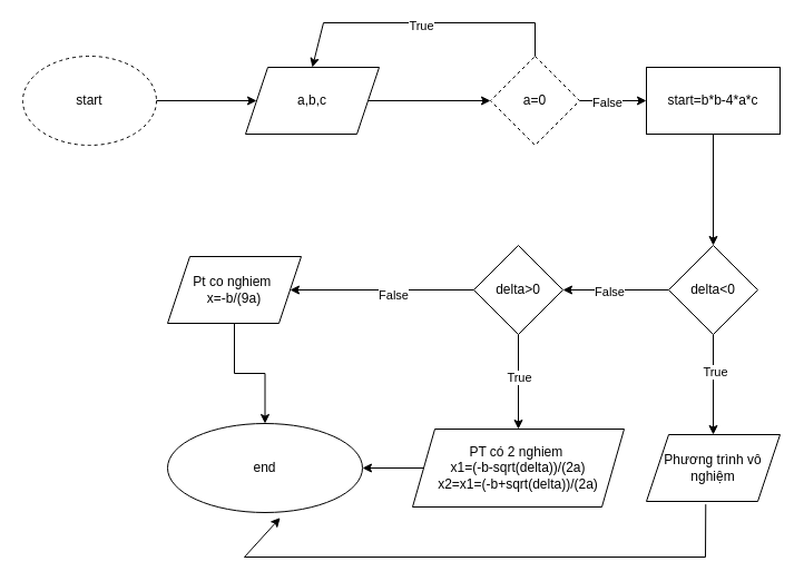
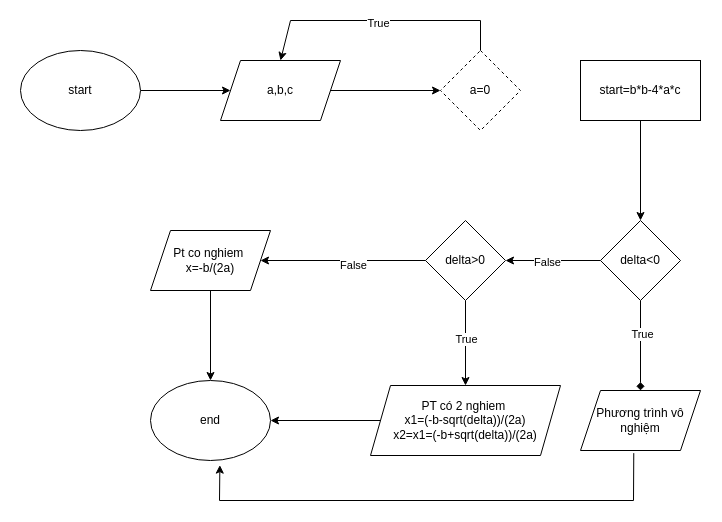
- <mxCell id="3" value="start" style="ellipse;whiteSpace=wrap;html=1;dashed=1;" vertex="1" parent="1"><mxGeometry x="20" y="50" width="120" height="80" as="geometry" /></mxCell>
+ <mxCell id="3" value="start" style="ellipse;whiteSpace=wrap;html=1;" vertex="1" parent="1"><mxGeometry x="20" y="50" width="120" height="80" as="geometry" /></mxCell>
- <mxCell id="6" value="" style="edgeStyle=orthogonalEdgeStyle;rounded=0;orthogonalLoop=1;jettySize=auto;html=1;" edge="1" parent="1" source="8" target="10"><mxGeometry relative="1" as="geometry" /></mxCell>
- <mxCell id="7" value="False" style="edgeLabel;html=1;align=center;verticalAlign=middle;resizable=0;points=[];" vertex="1" connectable="0" parent="6"><mxGeometry x="-0.185" y="-1" relative="1" as="geometry"><mxPoint as="offset" /></mxGeometry></mxCell>
- <mxCell id="27" value="Pt co nghiem&amp;nbsp;&lt;br&gt;x=-b/(9a)" style="shape=parallelogram;perimeter=parallelogramPerimeter;whiteSpace=wrap;html=1;fixedSize=1;" vertex="1" parent="1"><mxGeometry x="150" y="230" width="120" height="60" as="geometry" /></mxCell>
+ <mxCell id="27" value="Pt co nghiem&amp;nbsp;&lt;br&gt;x=-b/(2a)" style="shape=parallelogram;perimeter=parallelogramPerimeter;whiteSpace=wrap;html=1;fixedSize=1;" vertex="1" parent="1"><mxGeometry x="150" y="230" width="120" height="60" as="geometry" /></mxCell>
- <mxCell id="13" value="" style="edgeStyle=orthogonalEdgeStyle;rounded=0;orthogonalLoop=1;jettySize=auto;html=1;" edge="1" parent="1" source="17" target="18"><mxGeometry relative="1" as="geometry" /></mxCell>
+ <mxCell id="13" value="" style="edgeStyle=orthogonalEdgeStyle;rounded=0;orthogonalLoop=1;jettySize=auto;html=1;endArrow=diamond;" edge="1" parent="1" source="17" target="18"><mxGeometry relative="1" as="geometry" /></mxCell>
- <mxCell id="28" value="end" style="ellipse;whiteSpace=wrap;html=1;" vertex="1" parent="1"><mxGeometry x="150" y="380" width="175" height="80" as="geometry" /></mxCell>
+ <mxCell id="28" value="end" style="ellipse;whiteSpace=wrap;html=1;" vertex="1" parent="1"><mxGeometry x="150" y="380" width="120" height="80" as="geometry" /></mxCell>
